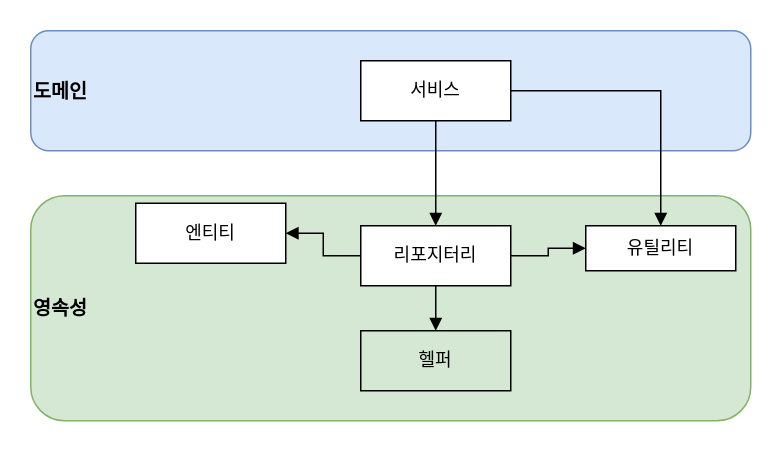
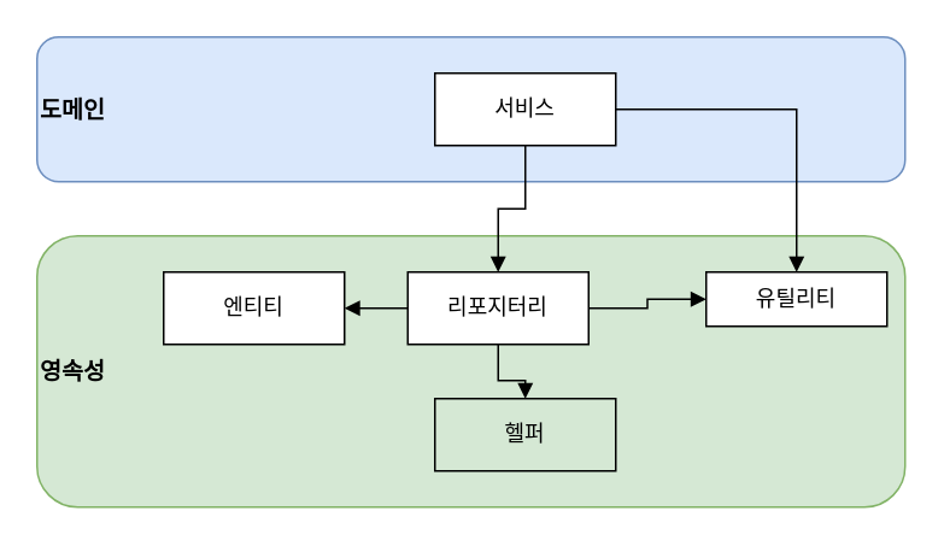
- <mxCell id="8" value="엔티티" style="rounded=0;whiteSpace=wrap;html=1;" vertex="1" parent="1"><mxGeometry x="90" y="135" width="100" height="40" as="geometry" /></mxCell>
+ <mxCell id="8" value="엔티티" style="rounded=0;whiteSpace=wrap;html=1;" vertex="1" parent="1"><mxGeometry x="90" y="150" width="100" height="40" as="geometry" /></mxCell>
- <mxCell id="7" value="리포지터리" style="rounded=0;whiteSpace=wrap;html=1;" vertex="1" parent="1"><mxGeometry x="240" y="150" width="100" height="40" as="geometry" /></mxCell>
+ <mxCell id="7" value="리포지터리" style="rounded=0;whiteSpace=wrap;html=1;" vertex="1" parent="1"><mxGeometry x="225" y="150" width="100" height="40" as="geometry" /></mxCell>
